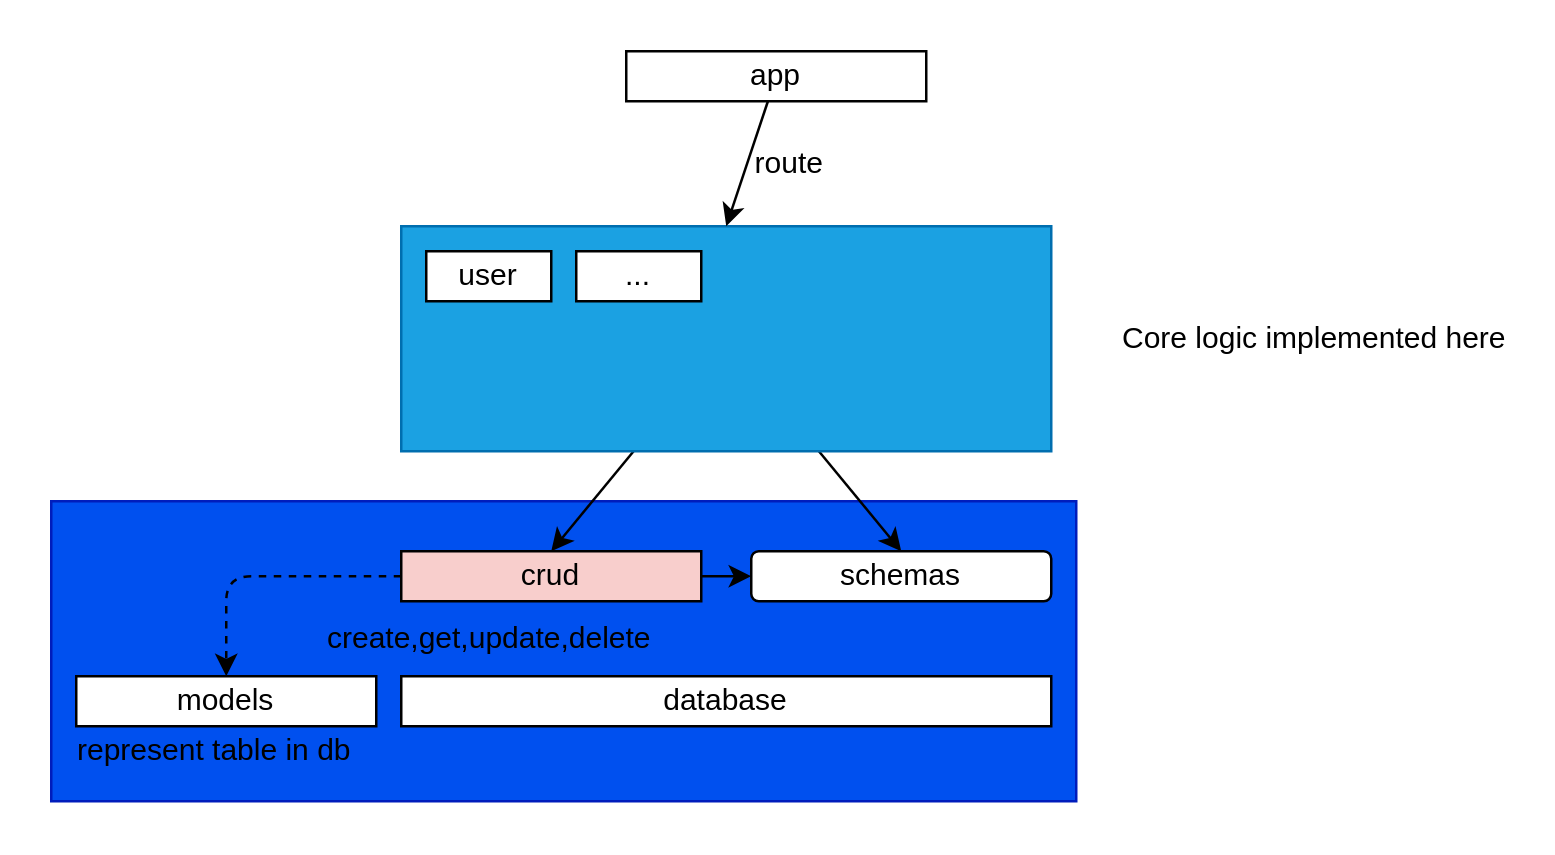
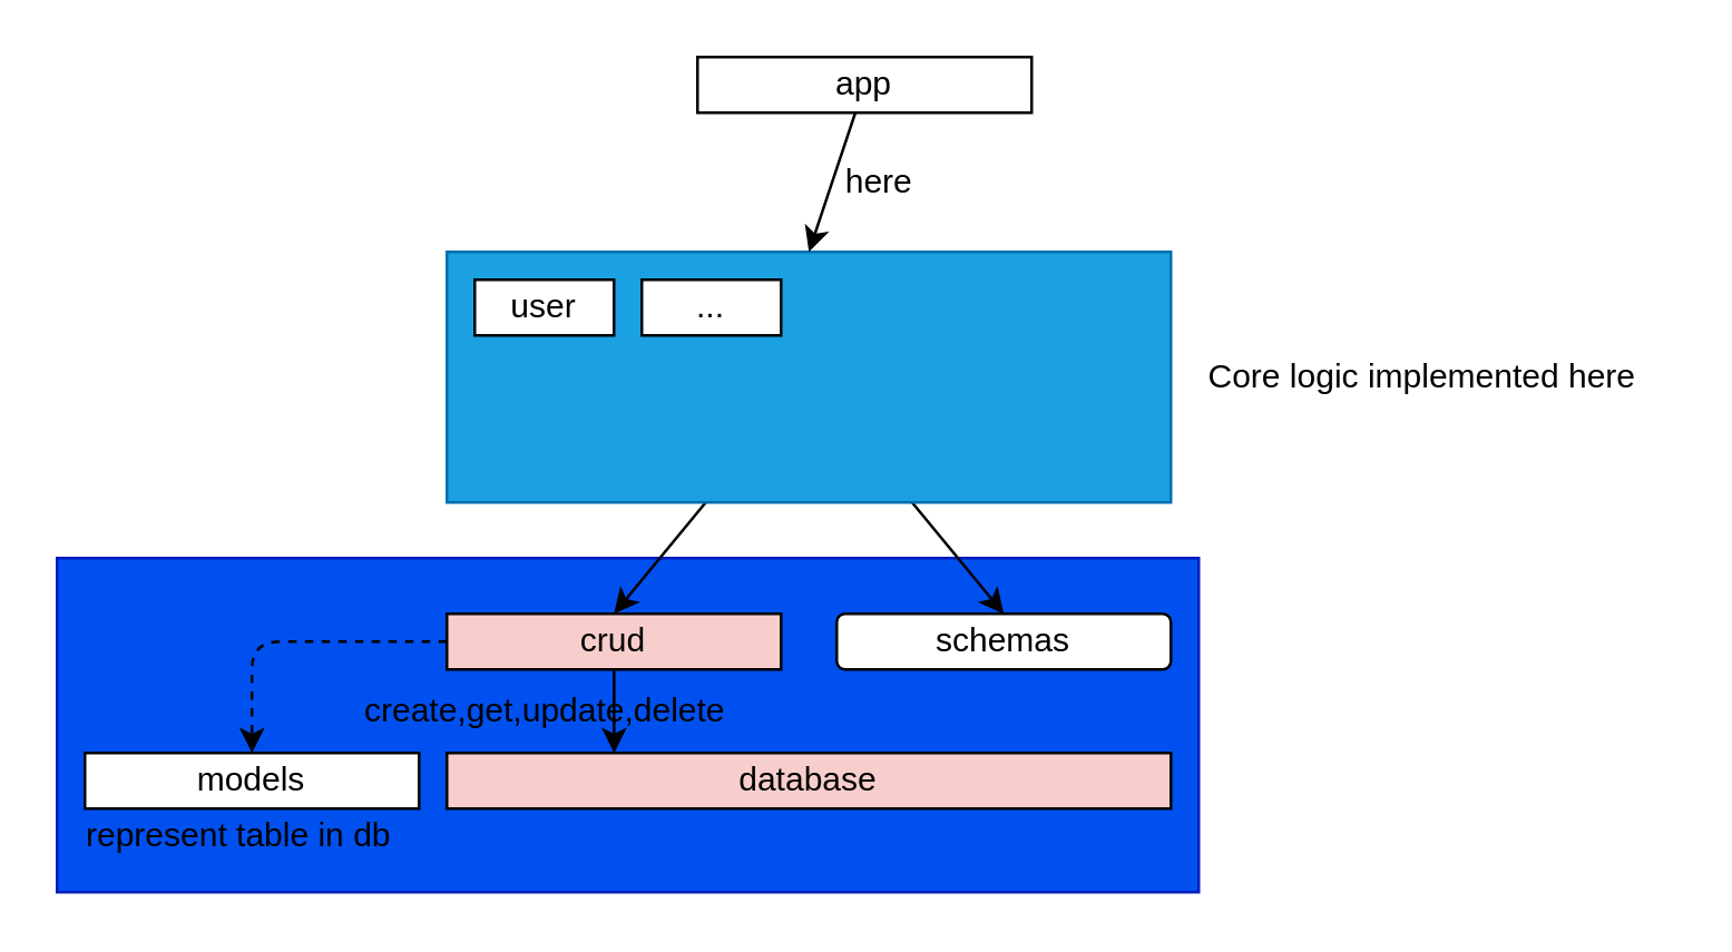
- <mxCell id="19" value="route" style="text;html=1;align=center;verticalAlign=middle;resizable=0;points=[];autosize=1;strokeColor=none;fillColor=none;" vertex="1" parent="1"><mxGeometry x="290" y="50" width="50" height="30" as="geometry" /></mxCell>
+ <mxCell id="19" value="here" style="text;html=1;align=center;verticalAlign=middle;resizable=0;points=[];autosize=1;strokeColor=none;fillColor=none;" vertex="1" parent="1"><mxGeometry x="290" y="50" width="50" height="30" as="geometry" /></mxCell>
- <mxCell id="18" value="Core logic implemented here" style="text;html=1;align=center;verticalAlign=middle;resizable=0;points=[];autosize=1;strokeColor=none;fillColor=none;" vertex="1" parent="1"><mxGeometry x="435" y="120" width="180" height="30" as="geometry" /></mxCell>
+ <mxCell id="18" value="Core logic implemented here" style="text;html=1;align=center;verticalAlign=middle;resizable=0;points=[];autosize=1;strokeColor=none;fillColor=none;" vertex="1" parent="1"><mxGeometry x="420" y="120" width="180" height="30" as="geometry" /></mxCell>
- <mxCell id="9" style="edgeStyle=none;html=1;" edge="1" parent="1" source="11" target="8"><mxGeometry relative="1" as="geometry" /></mxCell>
+ <mxCell id="9" style="edgeStyle=none;html=1;entryX=0.231;entryY=0;entryDx=0;entryDy=0;entryPerimeter=0;" edge="1" parent="1" source="11" target="6"><mxGeometry relative="1" as="geometry" /></mxCell>
- <mxCell id="6" value="database" style="rounded=0;whiteSpace=wrap;html=1;" vertex="1" parent="1"><mxGeometry x="160" y="270" width="260" height="20" as="geometry" /></mxCell>
+ <mxCell id="6" value="database" style="rounded=0;whiteSpace=wrap;html=1;fillColor=#f8cecc;" vertex="1" parent="1"><mxGeometry x="160" y="270" width="260" height="20" as="geometry" /></mxCell>
